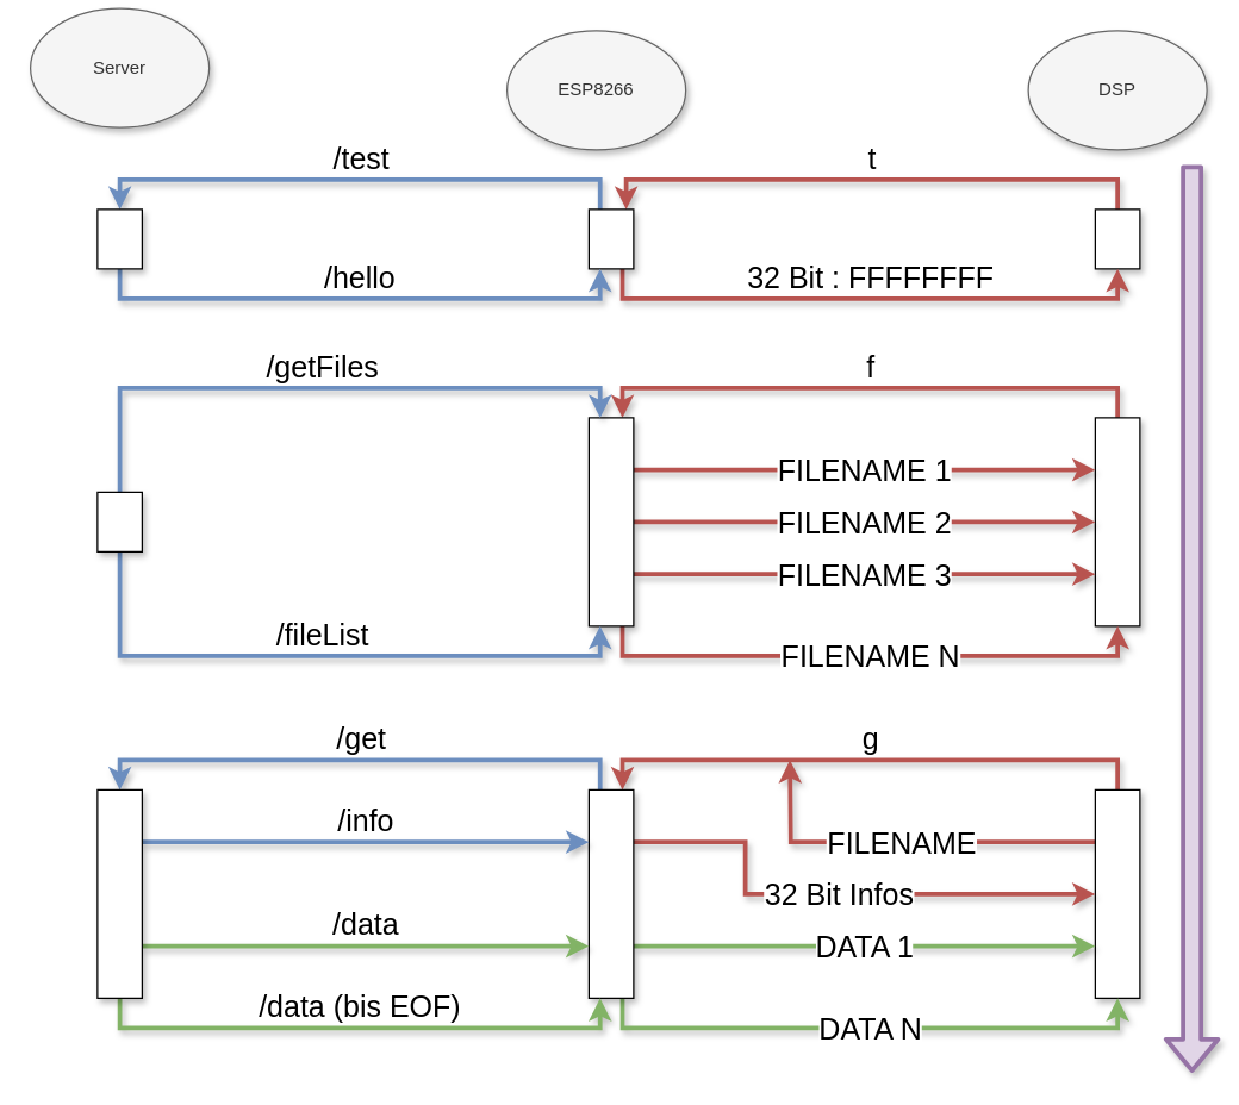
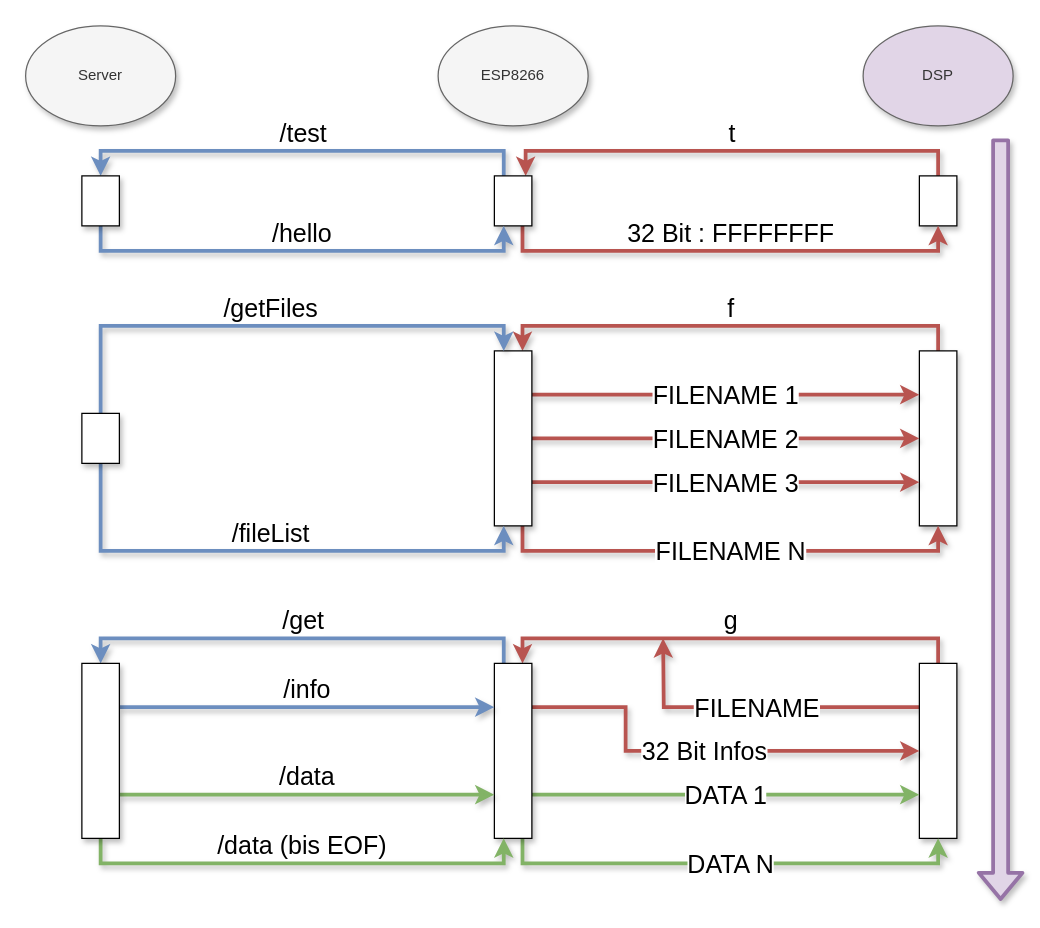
- <mxCell id="2" value="Server" style="ellipse;whiteSpace=wrap;html=1;shadow=1;fillColor=#f5f5f5;strokeColor=#666666;fontColor=#333333;" vertex="1" parent="1"><mxGeometry x="20" y="5" width="120" height="80" as="geometry" /></mxCell>
+ <mxCell id="2" value="Server" style="ellipse;whiteSpace=wrap;html=1;shadow=1;fillColor=#f5f5f5;strokeColor=#666666;fontColor=#333333;" vertex="1" parent="1"><mxGeometry x="20" y="20" width="120" height="80" as="geometry" /></mxCell>
- <mxCell id="4" value="ESP8266" style="ellipse;whiteSpace=wrap;html=1;shadow=1;fillColor=#f5f5f5;strokeColor=#666666;fontColor=#333333;" vertex="1" parent="1"><mxGeometry x="340" y="20" width="120" height="80" as="geometry" /></mxCell>
+ <mxCell id="4" value="ESP8266" style="ellipse;whiteSpace=wrap;html=1;shadow=1;fillColor=#f5f5f5;strokeColor=#666666;fontColor=#333333;" vertex="1" parent="1"><mxGeometry x="350" y="20" width="120" height="80" as="geometry" /></mxCell>
- <mxCell id="3" value="DSP" style="ellipse;whiteSpace=wrap;html=1;shadow=1;fillColor=#f5f5f5;strokeColor=#666666;fontColor=#333333;" vertex="1" parent="1"><mxGeometry x="690" y="20" width="120" height="80" as="geometry" /></mxCell>
+ <mxCell id="3" value="DSP" style="ellipse;whiteSpace=wrap;html=1;shadow=1;fillColor=#e1d5e7;strokeColor=#666666;fontColor=#333333;" vertex="1" parent="1"><mxGeometry x="690" y="20" width="120" height="80" as="geometry" /></mxCell>
